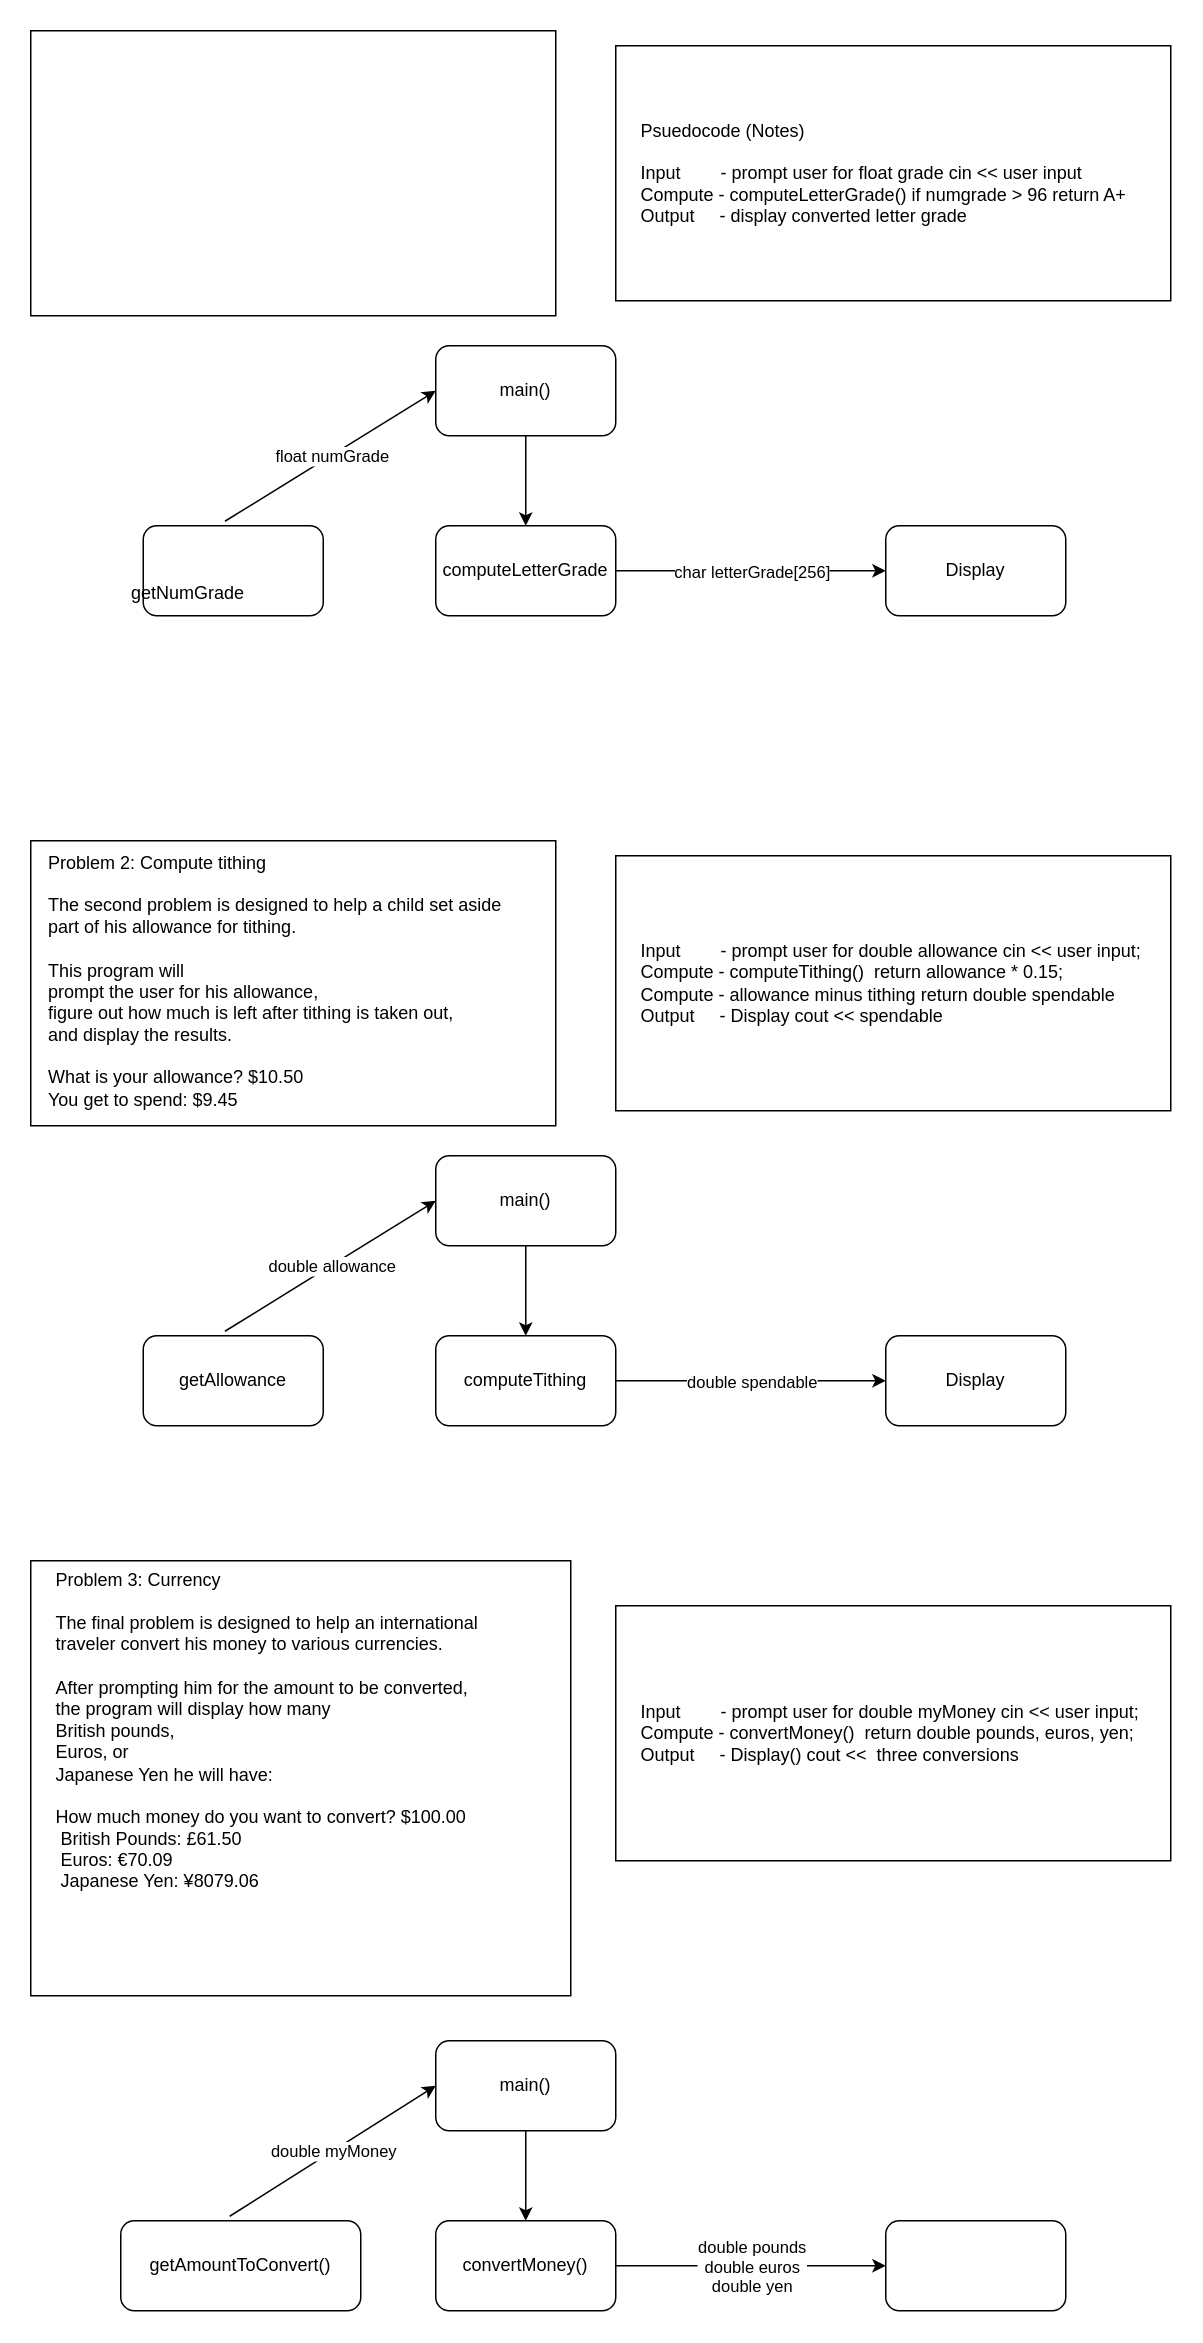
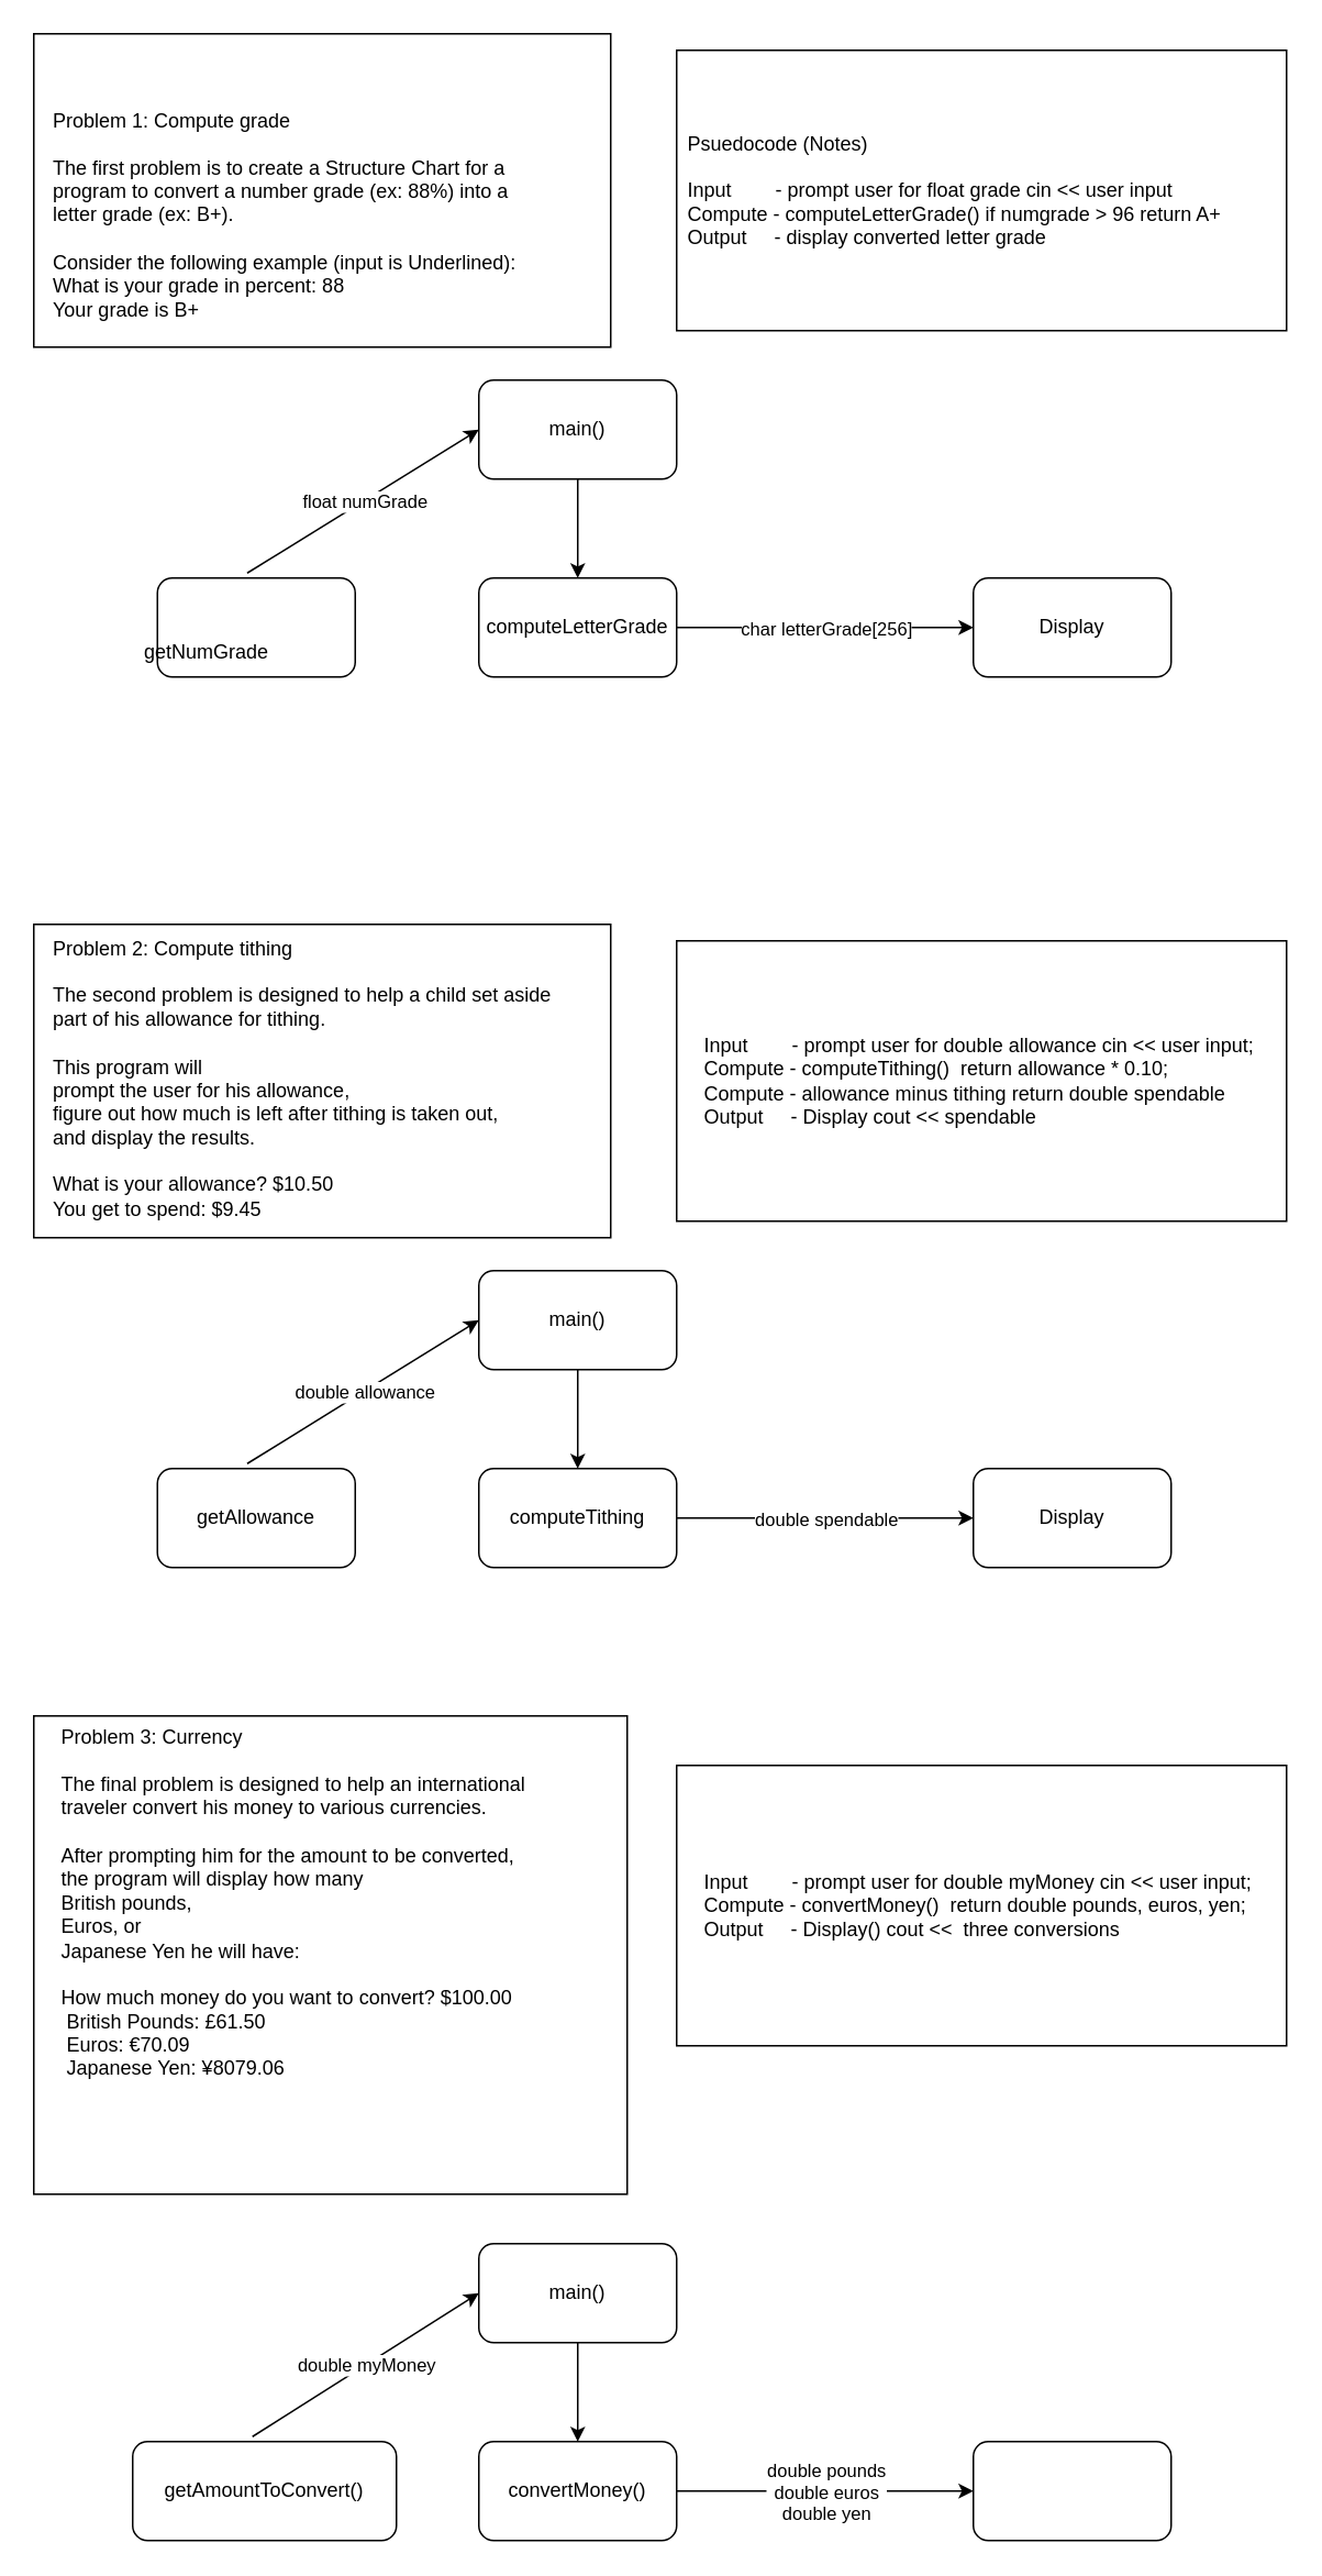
- <mxCell id="8" value="Psuedocode (Notes)&lt;br&gt;&lt;br&gt;Input&amp;nbsp; &amp;nbsp; &amp;nbsp; &amp;nbsp; - prompt user for float grade cin &amp;lt;&amp;lt; user input&lt;br&gt;Compute - computeLetterGrade() if numgrade &amp;gt; 96 return A+&lt;br&gt;Output&amp;nbsp; &amp;nbsp; &amp;nbsp;- display converted letter grade" style="text;html=1;strokeColor=none;fillColor=none;align=left;verticalAlign=middle;whiteSpace=wrap;rounded=0;" vertex="1" parent="1"><mxGeometry x="425" y="45" width="340" height="140" as="geometry" /></mxCell>
+ <mxCell id="8" value="Psuedocode (Notes)&lt;br&gt;&lt;br&gt;Input&amp;nbsp; &amp;nbsp; &amp;nbsp; &amp;nbsp; - prompt user for float grade cin &amp;lt;&amp;lt; user input&lt;br&gt;Compute - computeLetterGrade() if numgrade &amp;gt; 96 return A+&lt;br&gt;Output&amp;nbsp; &amp;nbsp; &amp;nbsp;- display converted letter grade" style="text;html=1;strokeColor=none;fillColor=none;align=left;verticalAlign=middle;whiteSpace=wrap;rounded=0;" vertex="1" parent="1"><mxGeometry x="415" y="45" width="340" height="140" as="geometry" /></mxCell>
+ <mxCell id="6" value="Problem 1: Compute grade&lt;br&gt;&lt;div&gt;&lt;br&gt;&lt;/div&gt;The first problem is to create a Structure Chart for a program to convert a number grade (ex: 88%) into a&lt;br&gt;letter grade (ex: B+). &lt;br&gt;&lt;br&gt;Consider the following example (input is Underlined):&lt;br&gt;What is your grade in percent: 88&lt;br&gt;Your grade is B+" style="text;html=1;strokeColor=none;fillColor=none;align=left;verticalAlign=middle;whiteSpace=wrap;rounded=0;" vertex="1" parent="1"><mxGeometry x="30" y="60" width="320" height="140" as="geometry" /></mxCell>
- <mxCell id="25" value="Input&amp;nbsp; &amp;nbsp; &amp;nbsp; &amp;nbsp; - prompt user for double allowance cin &amp;lt;&amp;lt; user input;&lt;br&gt;Compute - computeTithing()&amp;nbsp; return allowance * 0.15;&lt;br&gt;Compute - allowance minus tithing return double spendable&lt;br&gt;Output&amp;nbsp; &amp;nbsp; &amp;nbsp;- Display cout &amp;lt;&amp;lt; spendable" style="text;html=1;strokeColor=none;fillColor=none;align=left;verticalAlign=middle;whiteSpace=wrap;rounded=0;" vertex="1" parent="1"><mxGeometry x="425" y="585" width="340" height="140" as="geometry" /></mxCell>
+ <mxCell id="25" value="Input&amp;nbsp; &amp;nbsp; &amp;nbsp; &amp;nbsp; - prompt user for double allowance cin &amp;lt;&amp;lt; user input;&lt;br&gt;Compute - computeTithing()&amp;nbsp; return allowance * 0.10;&lt;br&gt;Compute - allowance minus tithing return double spendable&lt;br&gt;Output&amp;nbsp; &amp;nbsp; &amp;nbsp;- Display cout &amp;lt;&amp;lt; spendable" style="text;html=1;strokeColor=none;fillColor=none;align=left;verticalAlign=middle;whiteSpace=wrap;rounded=0;" vertex="1" parent="1"><mxGeometry x="425" y="585" width="340" height="140" as="geometry" /></mxCell>
